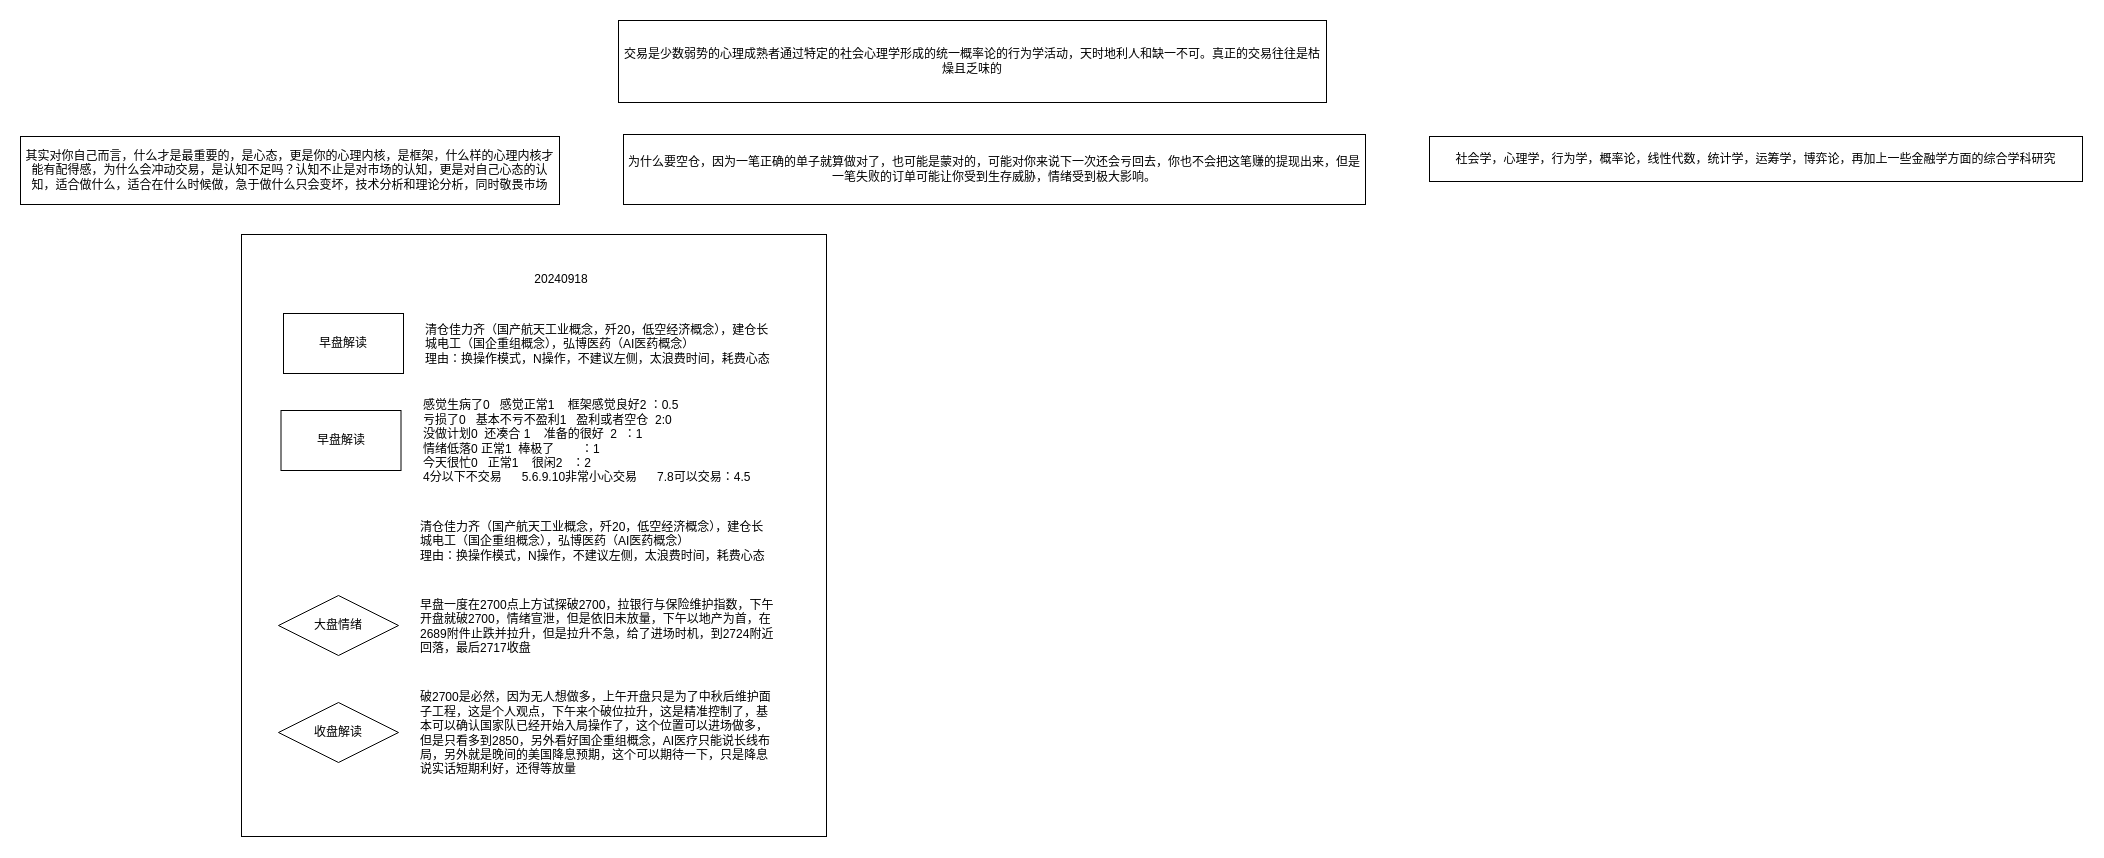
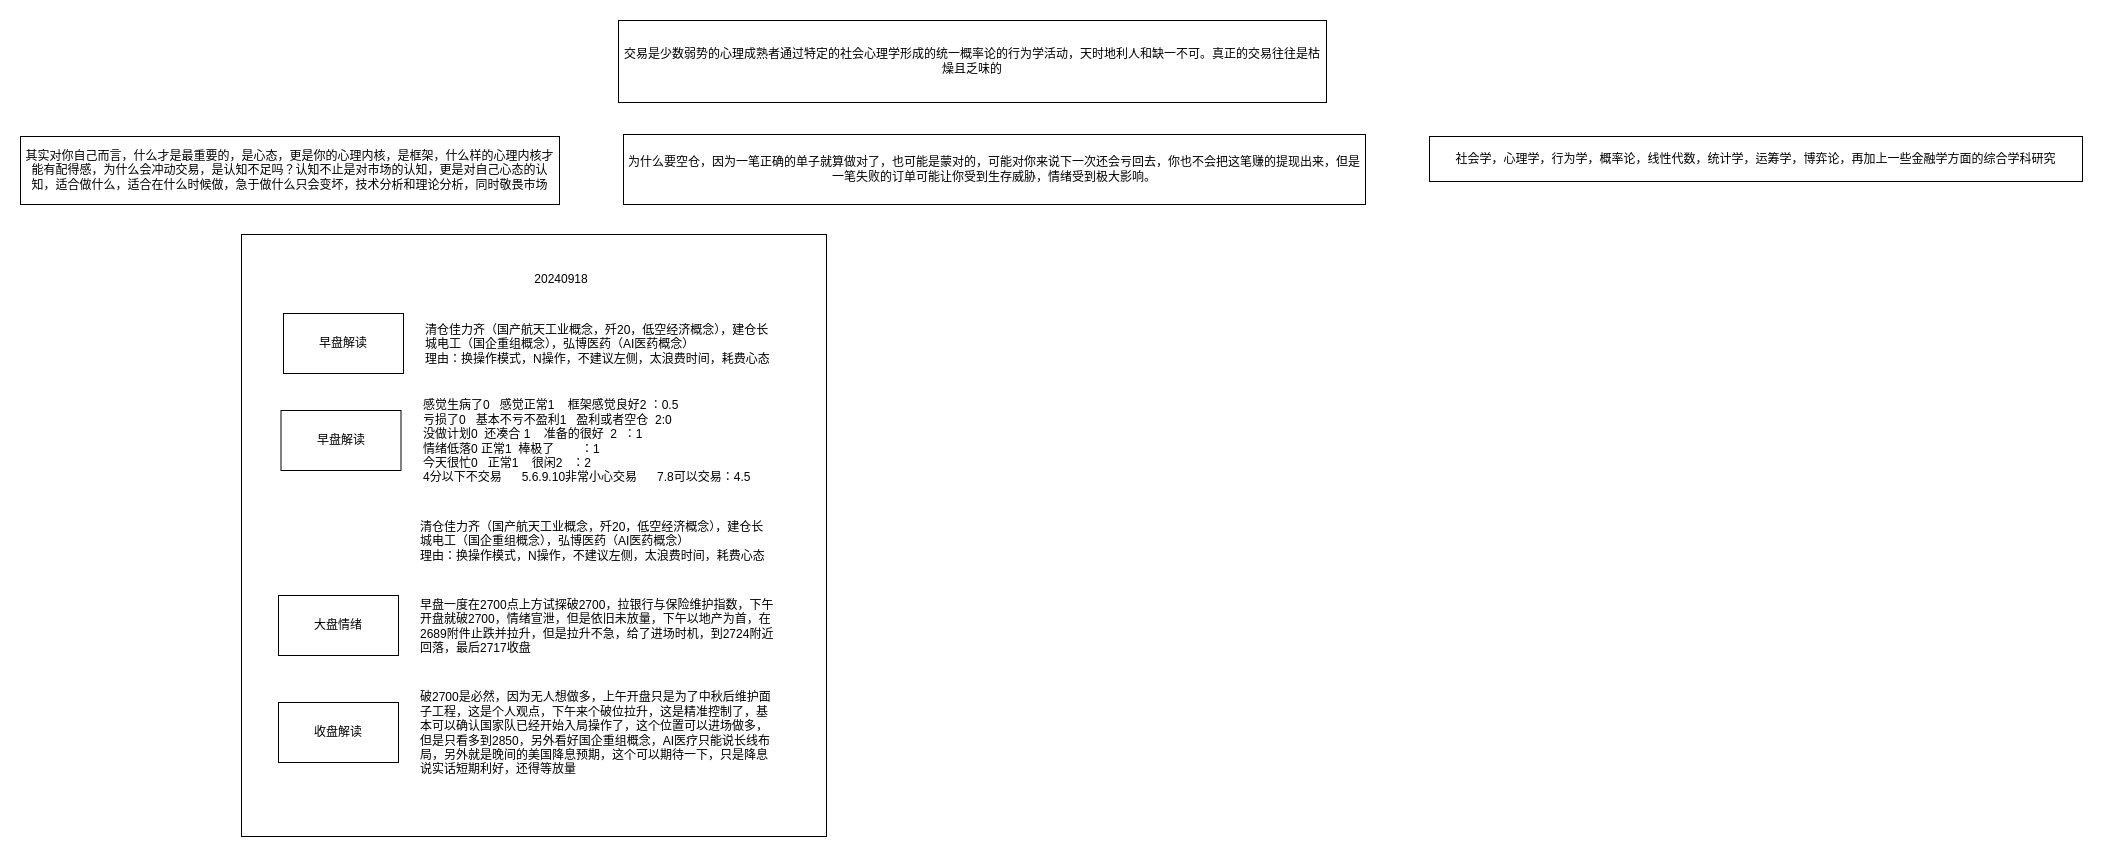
- <mxCell id="8" value="大盘情绪" style="rhombus;whiteSpace=wrap;html=1;" vertex="1" parent="6"><mxGeometry width="120" height="60" as="geometry" /></mxCell>
+ <mxCell id="8" value="大盘情绪" style="rounded=0;whiteSpace=wrap;html=1;" vertex="1" parent="6"><mxGeometry width="120" height="60" as="geometry" /></mxCell>
- <mxCell id="14" value="收盘解读" style="rhombus;whiteSpace=wrap;html=1;" vertex="1" parent="12"><mxGeometry width="120" height="60" as="geometry" /></mxCell>
+ <mxCell id="14" value="收盘解读" style="rounded=0;whiteSpace=wrap;html=1;" vertex="1" parent="12"><mxGeometry width="120" height="60" as="geometry" /></mxCell>
